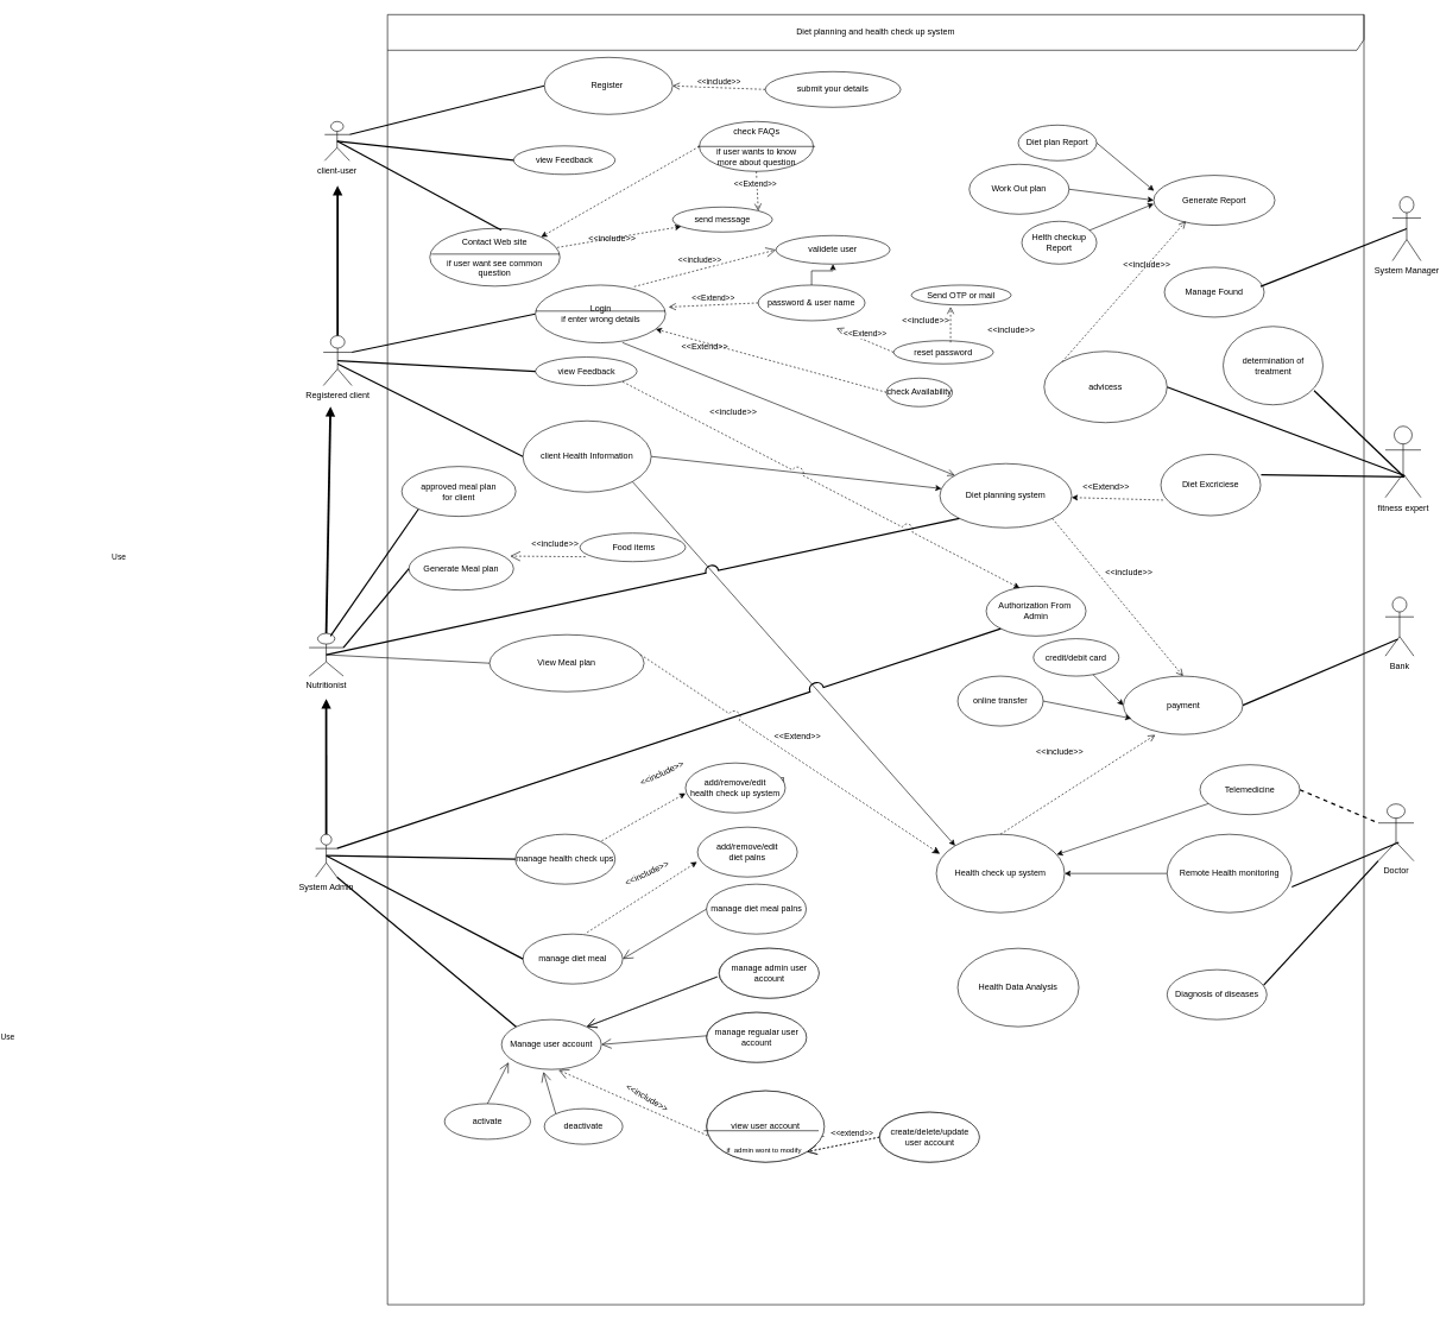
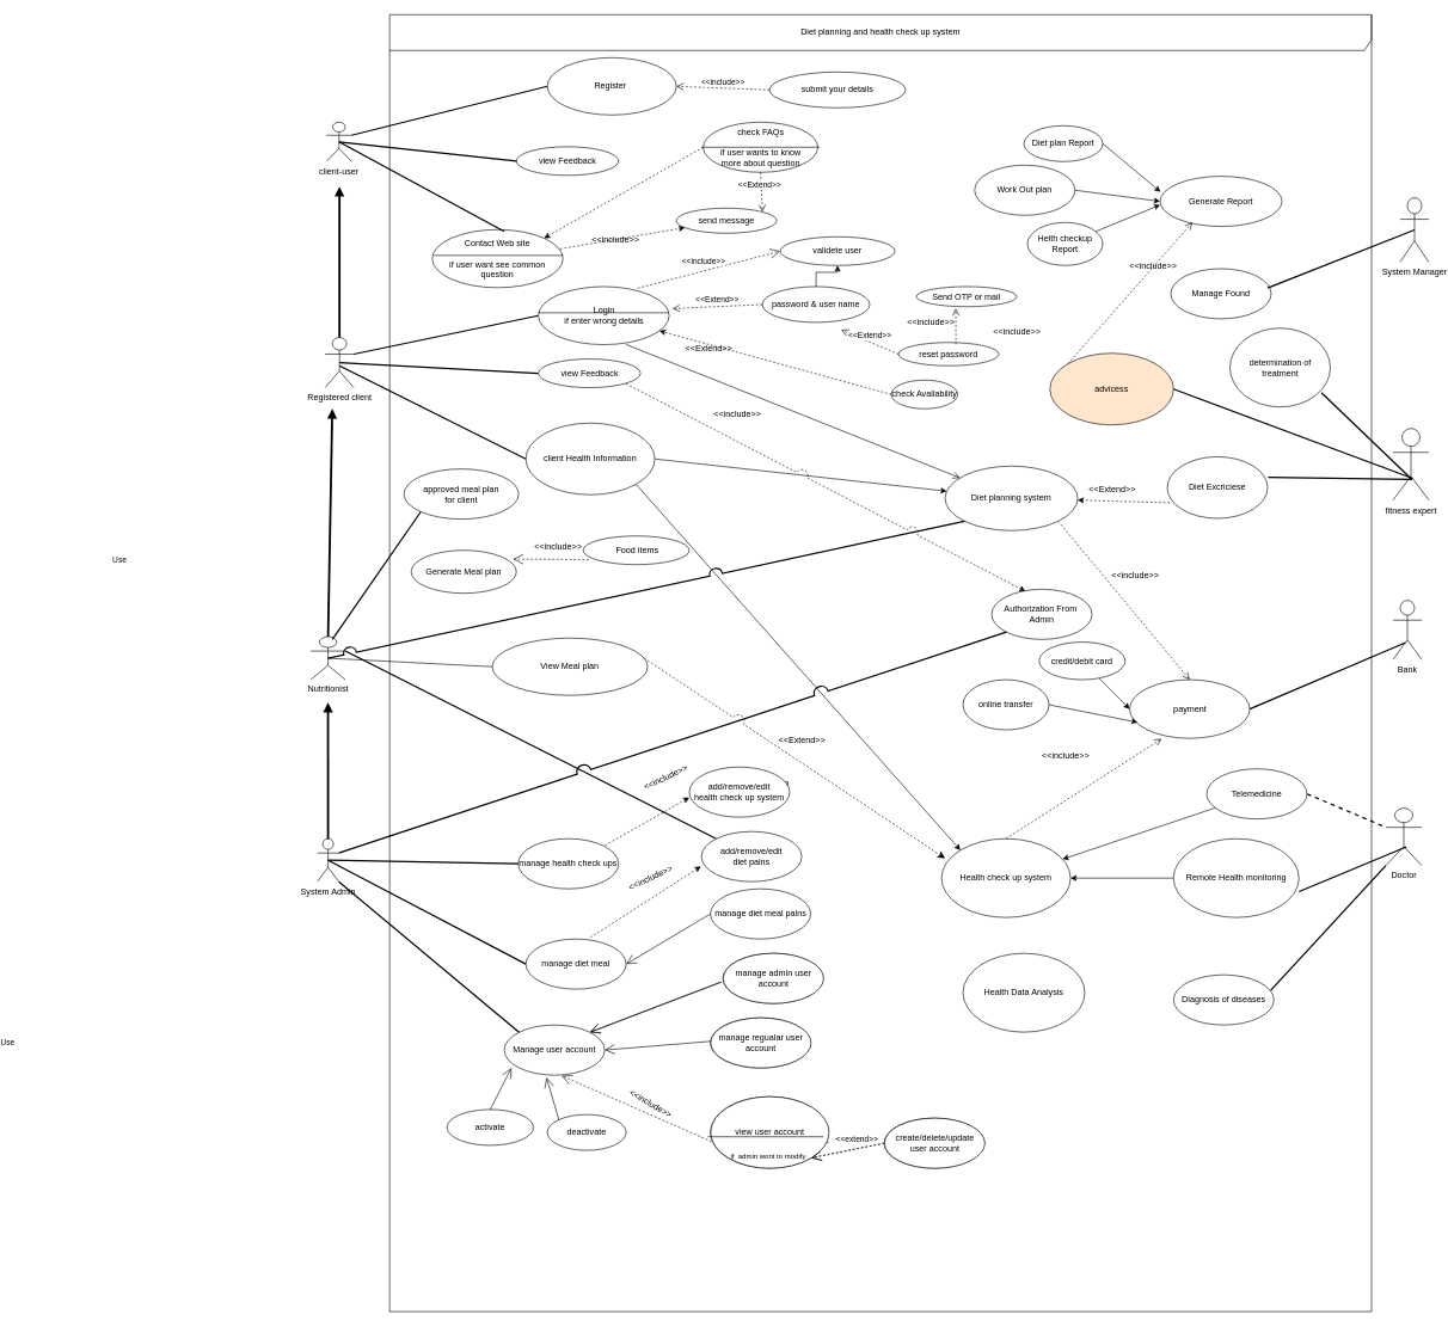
- <mxCell id="51" value="advicess" style="ellipse;whiteSpace=wrap;html=1;" vertex="1" parent="1"><mxGeometry x="1051.25" y="492.5" width="172.5" height="100" as="geometry" /></mxCell>
+ <mxCell id="51" value="advicess" style="ellipse;whiteSpace=wrap;html=1;fillColor=#ffe6cc;" vertex="1" parent="1"><mxGeometry x="1051.25" y="492.5" width="172.5" height="100" as="geometry" /></mxCell>
- <mxCell id="29" value="" style="endArrow=none;html=1;rounded=0;entryX=0;entryY=0.5;entryDx=0;entryDy=0;exitX=1;exitY=0.333;exitDx=0;exitDy=0;exitPerimeter=0;strokeWidth=2;" edge="1" parent="1" source="129" target="22"><mxGeometry width="50" height="50" relative="1" as="geometry"><mxPoint x="33.13" y="807.5" as="sourcePoint" /><mxPoint x="203.13" y="812.5" as="targetPoint" /></mxGeometry></mxCell>
+ <mxCell id="29" value="" style="endArrow=none;html=1;rounded=0;exitX=1;exitY=0.333;exitDx=0;exitDy=0;exitPerimeter=0;strokeWidth=2;" edge="1" parent="1" source="129" target="118"><mxGeometry width="50" height="50" relative="1" as="geometry"><mxPoint x="33.13" y="807.5" as="sourcePoint" /><mxPoint x="203.13" y="812.5" as="targetPoint" /></mxGeometry></mxCell>
